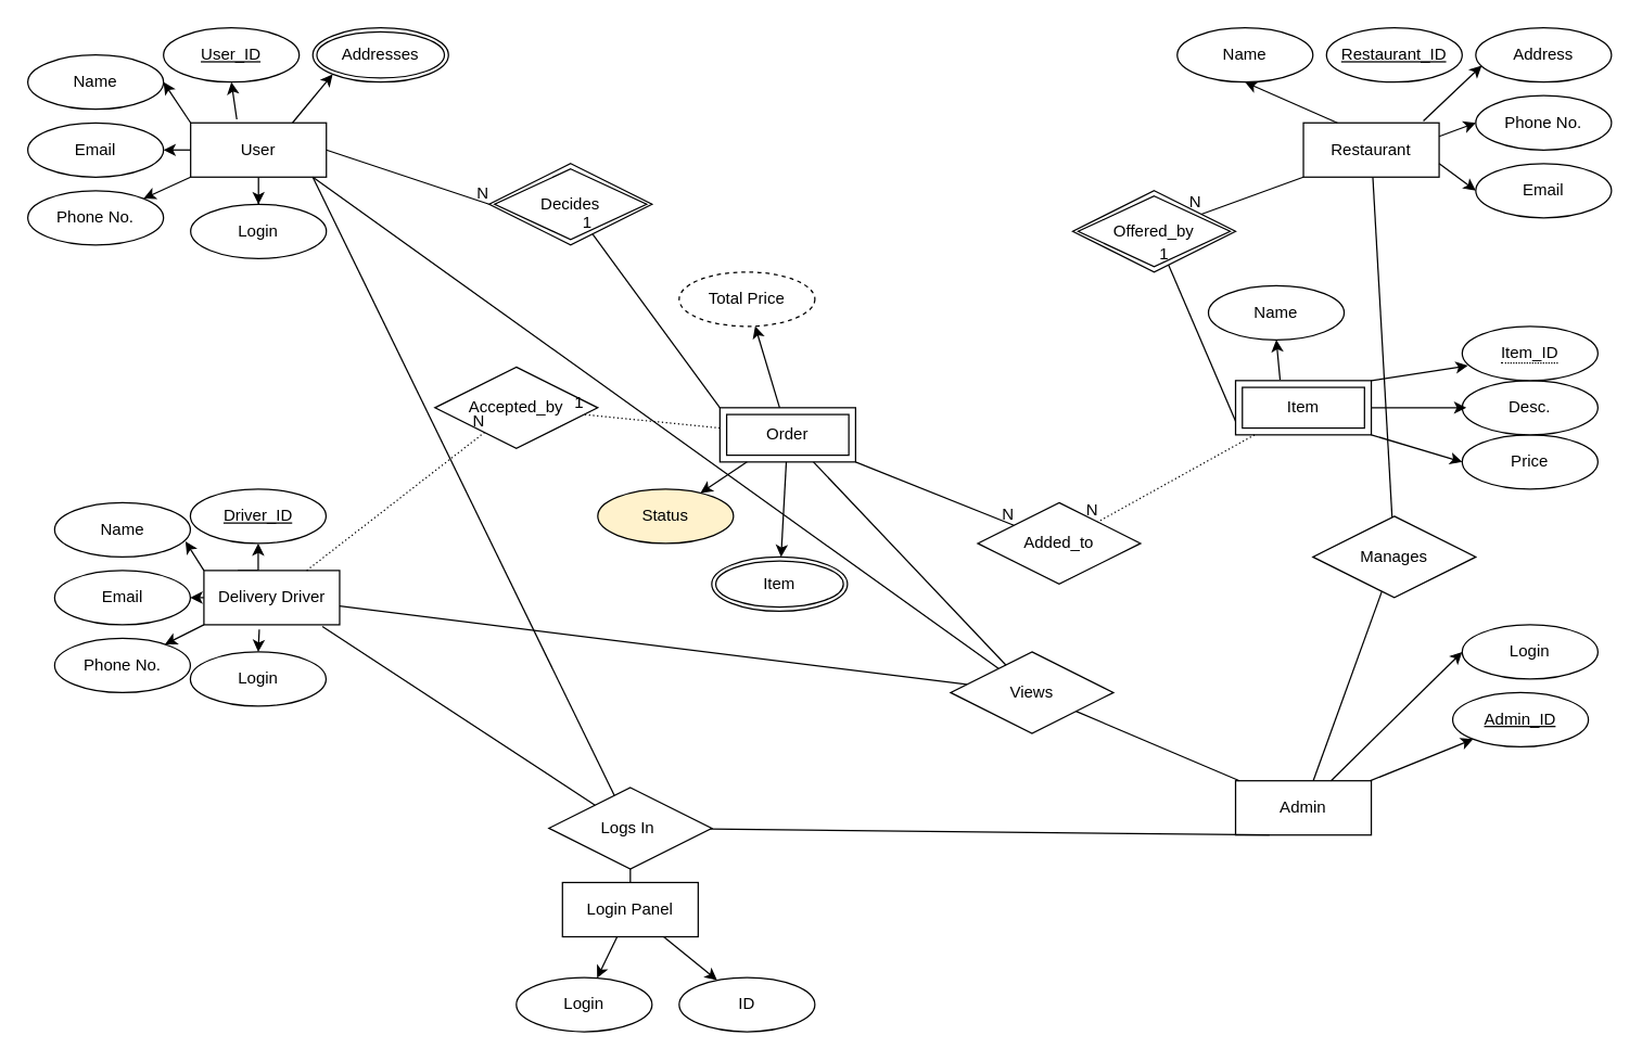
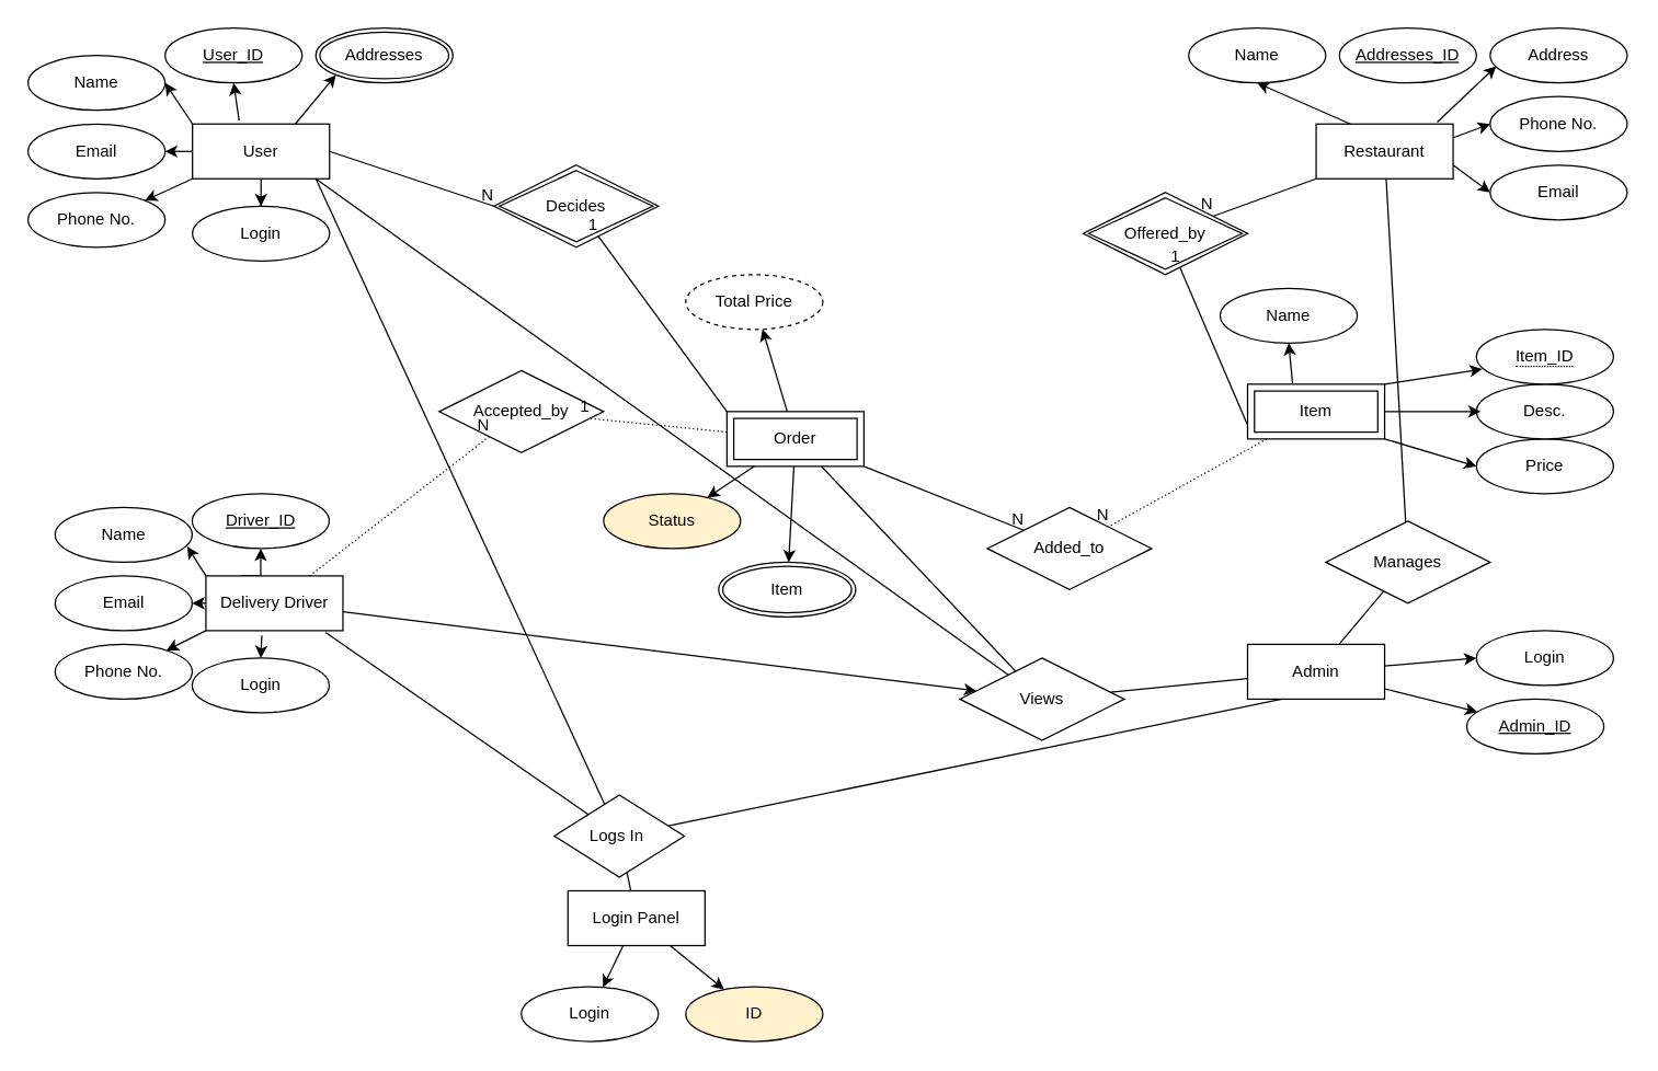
- <mxCell id="30" value="Restaurant_ID" style="ellipse;whiteSpace=wrap;html=1;align=center;fontStyle=4;" vertex="1" parent="1"><mxGeometry x="977.01" y="20" width="100" height="40" as="geometry" /></mxCell>
+ <mxCell id="30" value="Addresses_ID" style="ellipse;whiteSpace=wrap;html=1;align=center;fontStyle=4;" vertex="1" parent="1"><mxGeometry x="977.01" y="20" width="100" height="40" as="geometry" /></mxCell>
- <mxCell id="80" value="" style="endArrow=none;html=1;rounded=0;" edge="1" parent="1" source="17" target="78"><mxGeometry relative="1" as="geometry"><mxPoint x="650" y="310" as="sourcePoint" /><mxPoint x="810" y="310" as="targetPoint" /></mxGeometry></mxCell>
+ <mxCell id="80" value="" style="endArrow=classic;html=1;rounded=0;" edge="1" parent="1" source="17" target="78"><mxGeometry relative="1" as="geometry"><mxPoint x="650" y="310" as="sourcePoint" /><mxPoint x="810" y="310" as="targetPoint" /></mxGeometry></mxCell>
- <mxCell id="36" value="Admin" style="whiteSpace=wrap;html=1;align=center;" vertex="1" parent="1"><mxGeometry x="910.01" y="575" width="100" height="40" as="geometry" /></mxCell>
+ <mxCell id="36" value="Admin" style="whiteSpace=wrap;html=1;align=center;" vertex="1" parent="1"><mxGeometry x="910.01" y="470" width="100" height="40" as="geometry" /></mxCell>
- <mxCell id="91" value="Logs In&amp;nbsp;" style="shape=rhombus;perimeter=rhombusPerimeter;whiteSpace=wrap;html=1;align=center;" vertex="1" parent="1"><mxGeometry x="404" y="580" width="120" height="60" as="geometry" /></mxCell>
+ <mxCell id="91" value="Logs In&amp;nbsp;" style="shape=rhombus;perimeter=rhombusPerimeter;whiteSpace=wrap;html=1;align=center;" vertex="1" parent="1"><mxGeometry x="404" y="580" width="95" height="60" as="geometry" /></mxCell>
- <mxCell id="84" value="ID" style="ellipse;whiteSpace=wrap;html=1;align=center;" vertex="1" parent="1"><mxGeometry x="500" y="720" width="100" height="40" as="geometry" /></mxCell>
+ <mxCell id="84" value="ID" style="ellipse;whiteSpace=wrap;html=1;align=center;fillColor=#fff2cc;" vertex="1" parent="1"><mxGeometry x="500" y="720" width="100" height="40" as="geometry" /></mxCell>
